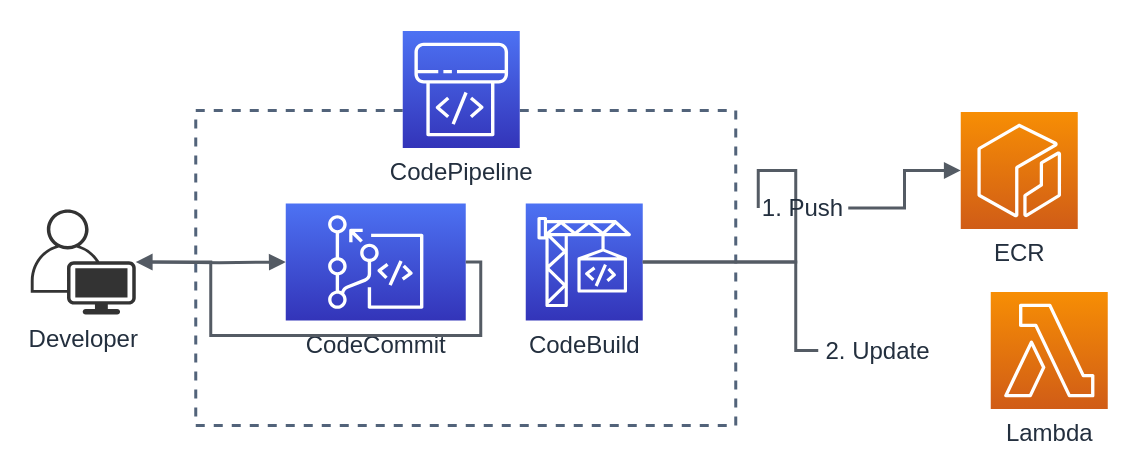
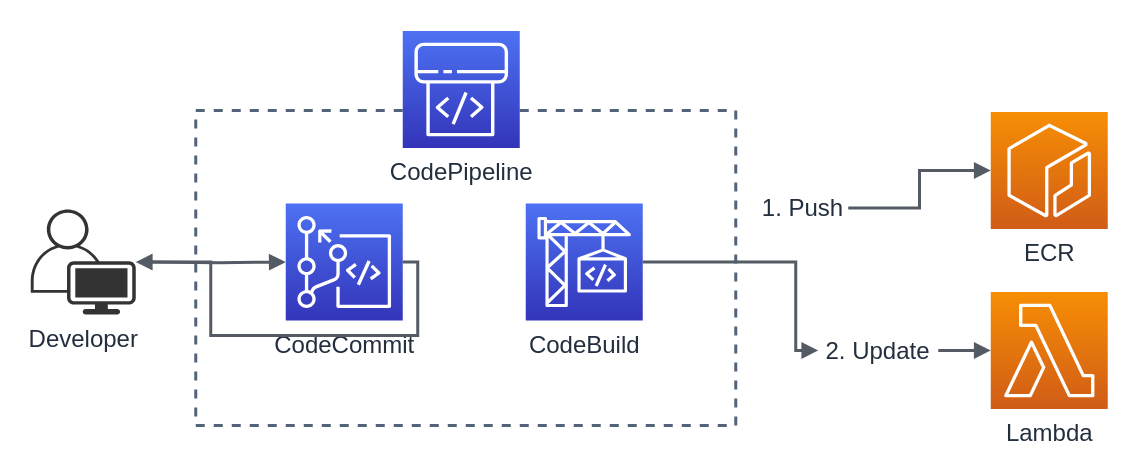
- <mxCell id="8" value="&lt;font style=&quot;font-size: 16px;&quot;&gt;ECR&lt;/font&gt;" style="sketch=0;points=[[0,0,0],[0.25,0,0],[0.5,0,0],[0.75,0,0],[1,0,0],[0,1,0],[0.25,1,0],[0.5,1,0],[0.75,1,0],[1,1,0],[0,0.25,0],[0,0.5,0],[0,0.75,0],[1,0.25,0],[1,0.5,0],[1,0.75,0]];outlineConnect=0;fontColor=#232F3E;gradientColor=#F78E04;gradientDirection=north;fillColor=#D05C17;strokeColor=#ffffff;dashed=0;verticalLabelPosition=bottom;verticalAlign=top;align=center;html=1;fontSize=12;fontStyle=0;aspect=fixed;shape=mxgraph.aws4.resourceIcon;resIcon=mxgraph.aws4.ecr;" parent="1" vertex="1"><mxGeometry x="640" y="74" width="78" height="78" as="geometry" /></mxCell>
+ <mxCell id="8" value="&lt;font style=&quot;font-size: 16px;&quot;&gt;ECR&lt;/font&gt;" style="sketch=0;points=[[0,0,0],[0.25,0,0],[0.5,0,0],[0.75,0,0],[1,0,0],[0,1,0],[0.25,1,0],[0.5,1,0],[0.75,1,0],[1,1,0],[0,0.25,0],[0,0.5,0],[0,0.75,0],[1,0.25,0],[1,0.5,0],[1,0.75,0]];outlineConnect=0;fontColor=#232F3E;gradientColor=#F78E04;gradientDirection=north;fillColor=#D05C17;strokeColor=#ffffff;dashed=0;verticalLabelPosition=bottom;verticalAlign=top;align=center;html=1;fontSize=12;fontStyle=0;aspect=fixed;shape=mxgraph.aws4.resourceIcon;resIcon=mxgraph.aws4.ecr;" parent="1" vertex="1"><mxGeometry x="660" y="74" width="78" height="78" as="geometry" /></mxCell>
- <mxCell id="13" value="" style="edgeStyle=orthogonalEdgeStyle;html=1;endArrow=none;elbow=vertical;startArrow=none;endFill=1;strokeColor=#545B64;rounded=0;entryX=0;entryY=0.5;entryDx=0;entryDy=0;entryPerimeter=0;fontStyle=1;strokeWidth=2;exitX=1;exitY=0.5;exitDx=0;exitDy=0;exitPerimeter=0;" parent="1" source="6" target="14" edge="1"><mxGeometry width="100" relative="1" as="geometry"><mxPoint x="428" y="174" as="sourcePoint" /><mxPoint x="610" y="83" as="targetPoint" /><Array as="points"><mxPoint x="530" y="174" /><mxPoint x="530" y="113" /></Array></mxGeometry></mxCell>
- <mxCell id="5" value="&lt;font style=&quot;font-size: 16px;&quot;&gt;CodeCommit&lt;/font&gt;" style="sketch=0;points=[[0,0,0],[0.25,0,0],[0.5,0,0],[0.75,0,0],[1,0,0],[0,1,0],[0.25,1,0],[0.5,1,0],[0.75,1,0],[1,1,0],[0,0.25,0],[0,0.5,0],[0,0.75,0],[1,0.25,0],[1,0.5,0],[1,0.75,0]];outlineConnect=0;fontColor=#232F3E;gradientColor=#4D72F3;gradientDirection=north;fillColor=#3334B9;strokeColor=#ffffff;dashed=0;verticalLabelPosition=bottom;verticalAlign=top;align=center;html=1;fontSize=12;fontStyle=0;shape=mxgraph.aws4.resourceIcon;resIcon=mxgraph.aws4.codecommit;" parent="1" vertex="1"><mxGeometry x="190" y="135" width="120" height="78" as="geometry" /></mxCell>
+ <mxCell id="5" value="&lt;font style=&quot;font-size: 16px;&quot;&gt;CodeCommit&lt;/font&gt;" style="sketch=0;points=[[0,0,0],[0.25,0,0],[0.5,0,0],[0.75,0,0],[1,0,0],[0,1,0],[0.25,1,0],[0.5,1,0],[0.75,1,0],[1,1,0],[0,0.25,0],[0,0.5,0],[0,0.75,0],[1,0.25,0],[1,0.5,0],[1,0.75,0]];outlineConnect=0;fontColor=#232F3E;gradientColor=#4D72F3;gradientDirection=north;fillColor=#3334B9;strokeColor=#ffffff;dashed=0;verticalLabelPosition=bottom;verticalAlign=top;align=center;html=1;fontSize=12;fontStyle=0;shape=mxgraph.aws4.resourceIcon;resIcon=mxgraph.aws4.codecommit;" parent="1" vertex="1"><mxGeometry x="190" y="135" width="78" height="78" as="geometry" /></mxCell>
- <mxCell id="15" value="" style="edgeStyle=orthogonalEdgeStyle;html=1;endArrow=none;elbow=vertical;startArrow=none;endFill=1;strokeColor=#545B64;rounded=0;entryX=0;entryY=0.5;entryDx=0;entryDy=0;entryPerimeter=0;fontStyle=1;strokeWidth=2;exitX=1;exitY=0.5;exitDx=0;exitDy=0;exitPerimeter=0;" parent="1" source="6" target="16" edge="1"><mxGeometry width="100" relative="1" as="geometry"><mxPoint x="428" y="174" as="sourcePoint" /><mxPoint x="720" y="269" as="targetPoint" /><Array as="points"><mxPoint x="530" y="174" /><mxPoint x="530" y="233" /></Array></mxGeometry></mxCell>
+ <mxCell id="15" value="" style="edgeStyle=orthogonalEdgeStyle;html=1;endArrow=block;elbow=vertical;startArrow=none;endFill=1;strokeColor=#545B64;rounded=0;entryX=0;entryY=0.5;entryDx=0;entryDy=0;entryPerimeter=0;fontStyle=1;strokeWidth=2;exitX=1;exitY=0.5;exitDx=0;exitDy=0;exitPerimeter=0;" parent="1" source="6" target="16" edge="1"><mxGeometry width="100" relative="1" as="geometry"><mxPoint x="428" y="174" as="sourcePoint" /><mxPoint x="720" y="269" as="targetPoint" /><Array as="points"><mxPoint x="530" y="174" /><mxPoint x="530" y="233" /></Array></mxGeometry></mxCell>
+ <mxCell id="4" value="" style="edgeStyle=orthogonalEdgeStyle;html=1;endArrow=block;elbow=vertical;startArrow=none;endFill=1;strokeColor=#545B64;rounded=0;entryX=0;entryY=0.5;entryDx=0;entryDy=0;entryPerimeter=0;fontStyle=1;strokeWidth=2;exitX=1;exitY=0.5;exitDx=0;exitDy=0;exitPerimeter=0;" parent="1" source="16" target="3" edge="1"><mxGeometry width="100" relative="1" as="geometry"><mxPoint x="550" y="125" as="sourcePoint" /><mxPoint x="390" y="295" as="targetPoint" /></mxGeometry></mxCell>
